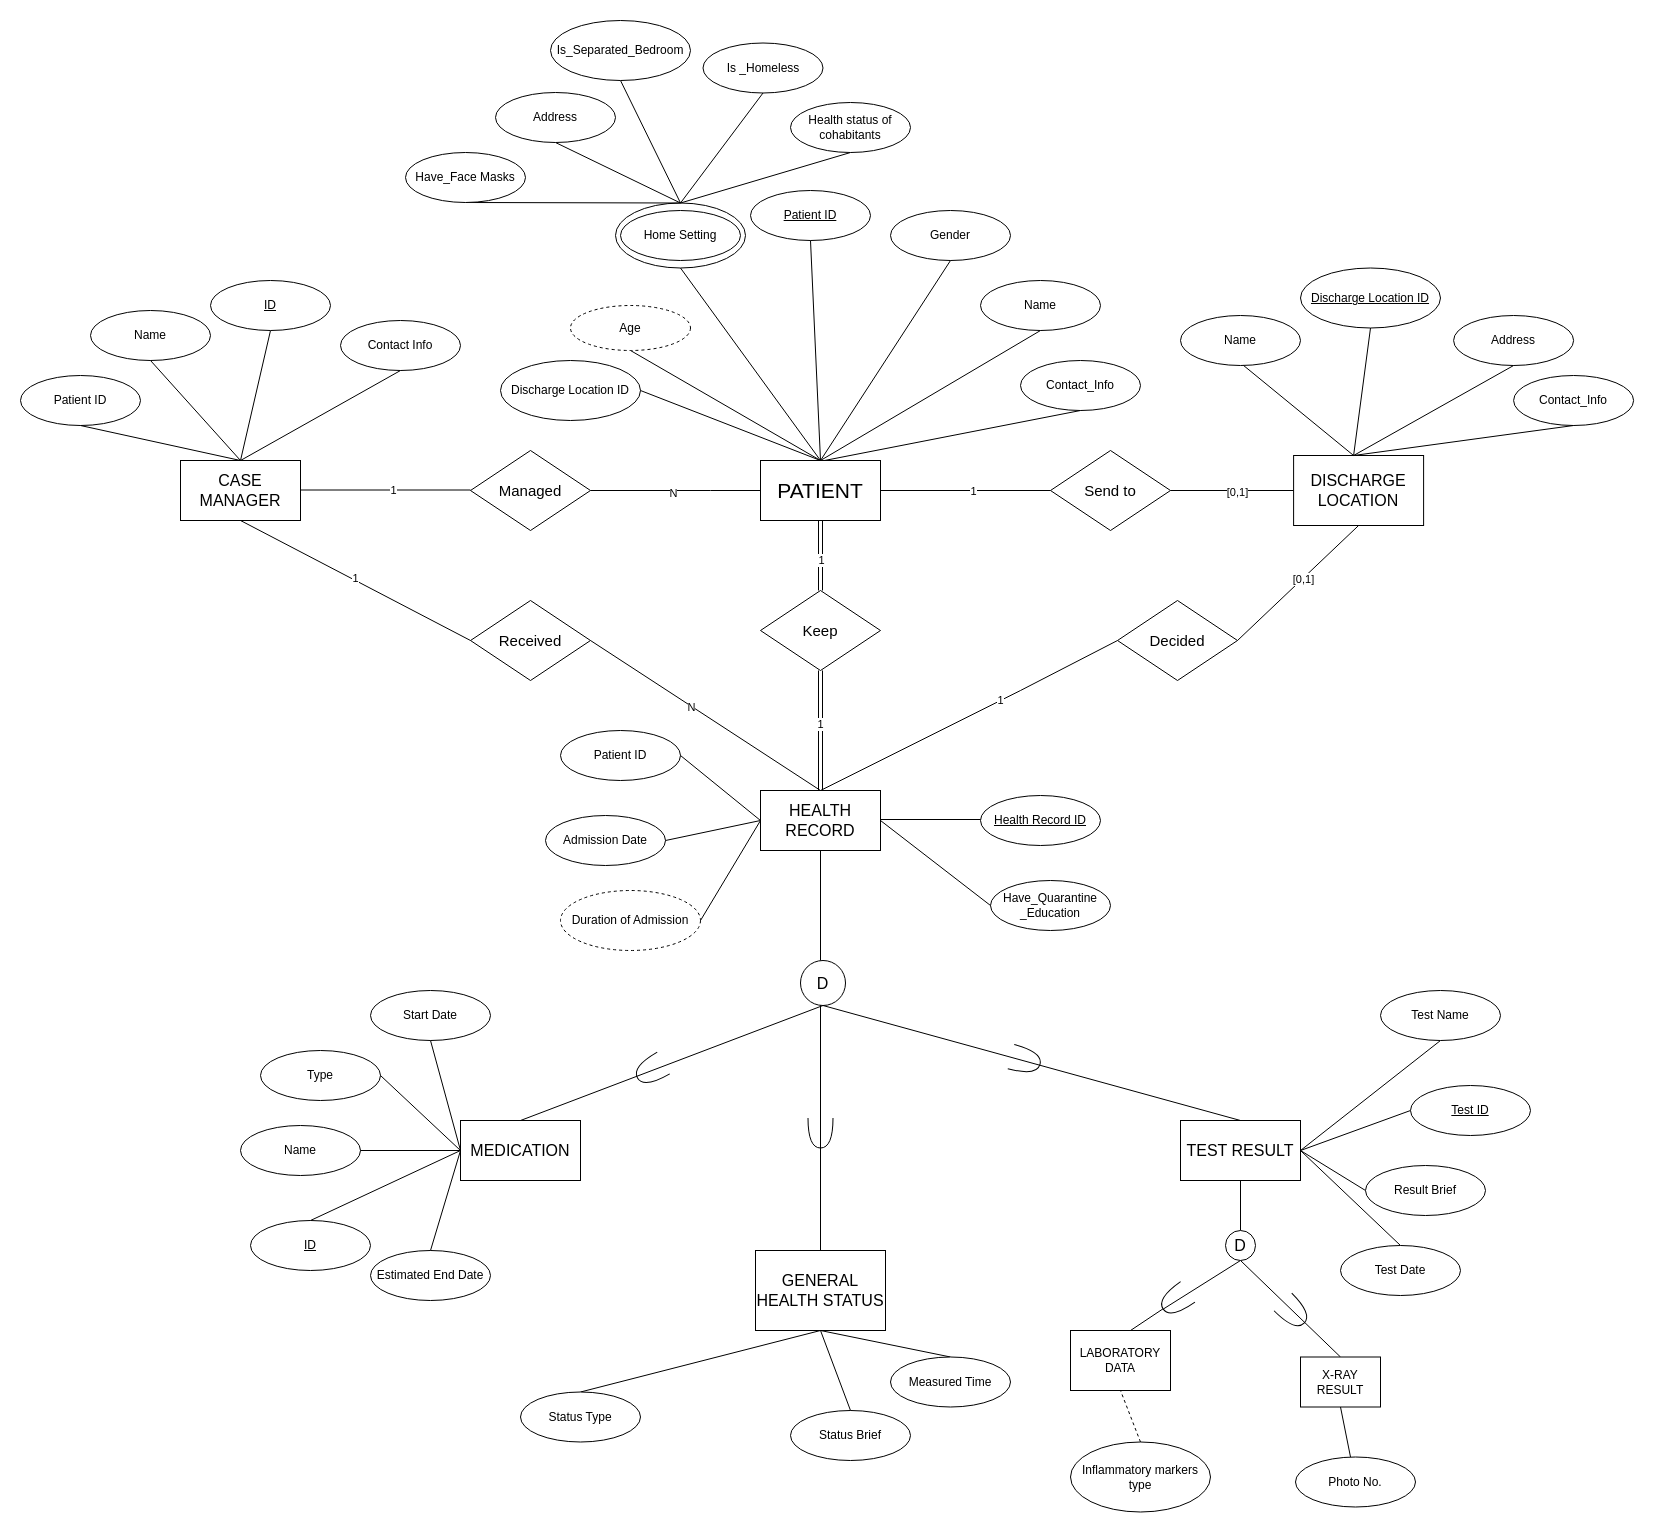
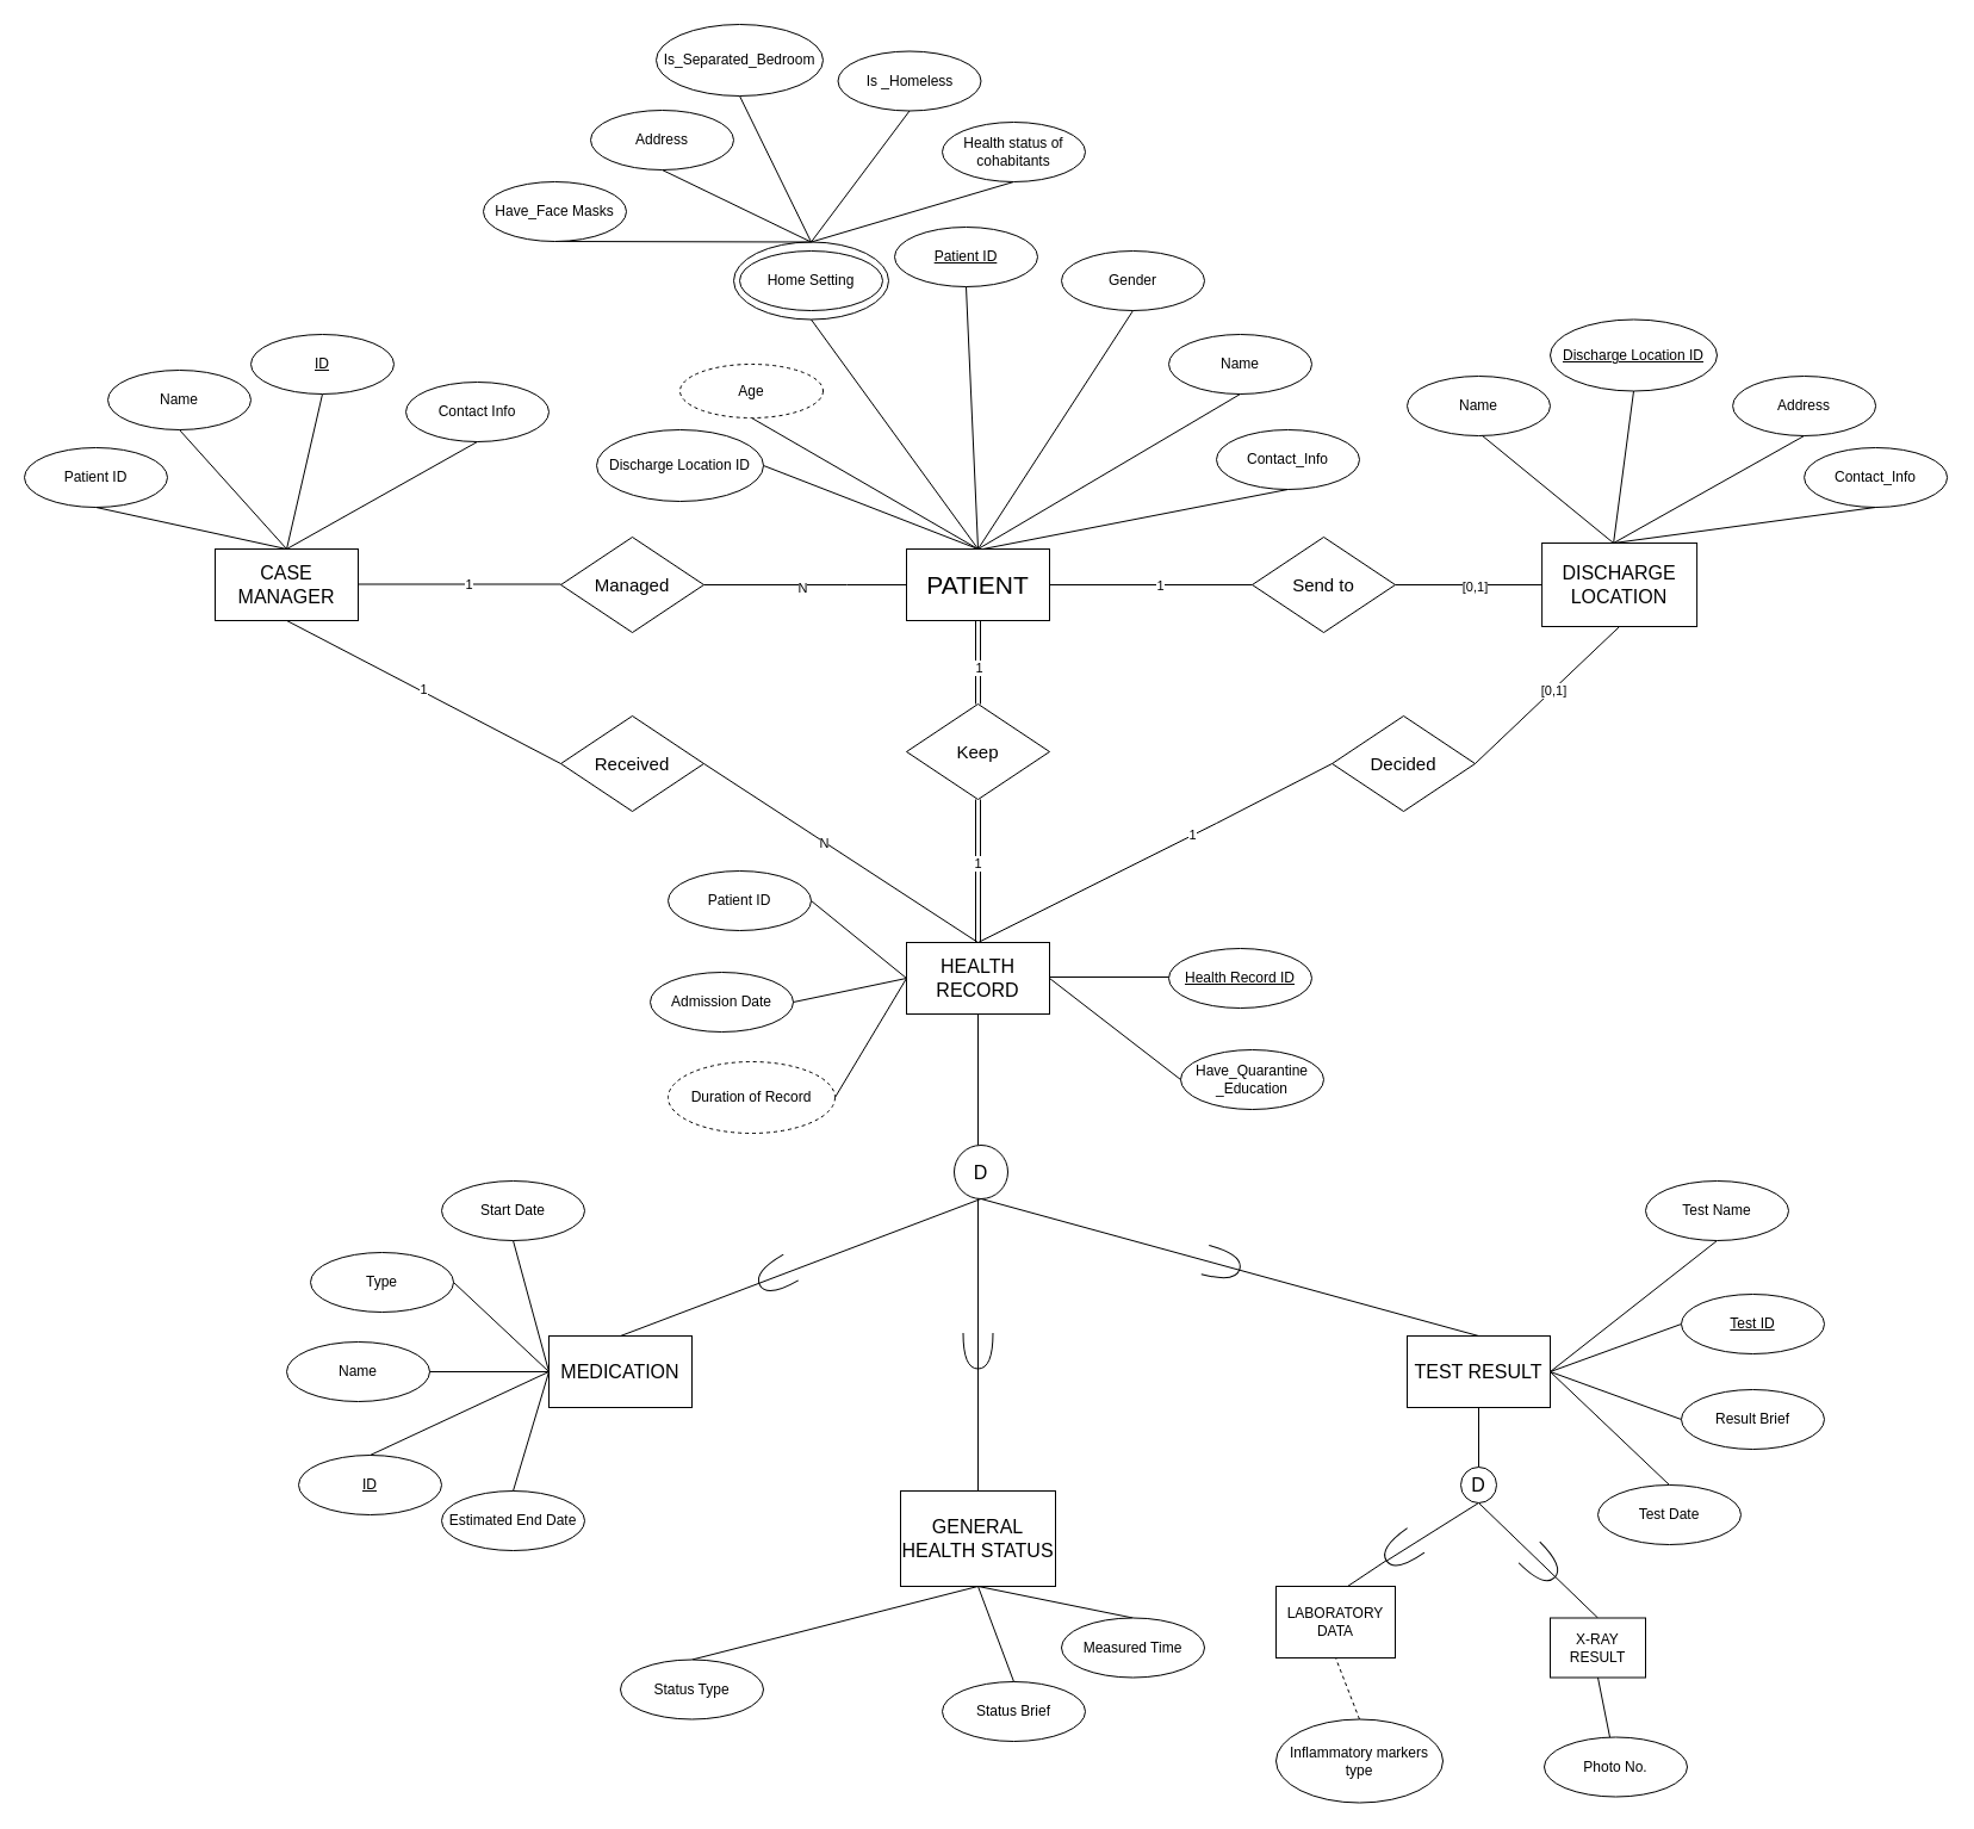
- <mxCell id="115" value="Duration of Admission" style="ellipse;whiteSpace=wrap;html=1;dashed=1;" vertex="1" parent="1"><mxGeometry x="560" y="890" width="140" height="60" as="geometry" /></mxCell>
+ <mxCell id="115" value="Duration of Record" style="ellipse;whiteSpace=wrap;html=1;dashed=1;" vertex="1" parent="1"><mxGeometry x="560" y="890" width="140" height="60" as="geometry" /></mxCell>
- <mxCell id="63" value="Result Brief" style="ellipse;whiteSpace=wrap;html=1;" vertex="1" parent="1"><mxGeometry x="1365" y="1165" width="120" height="50" as="geometry" /></mxCell>
+ <mxCell id="63" value="Result Brief" style="ellipse;whiteSpace=wrap;html=1;" vertex="1" parent="1"><mxGeometry x="1410" y="1165" width="120" height="50" as="geometry" /></mxCell>
